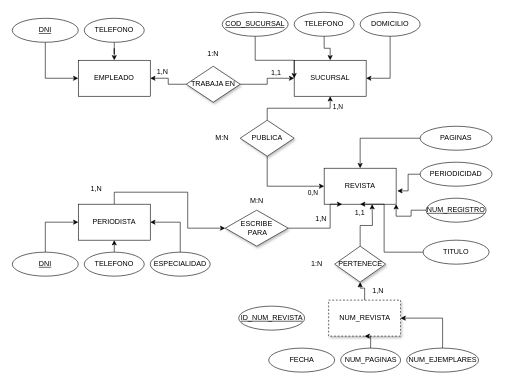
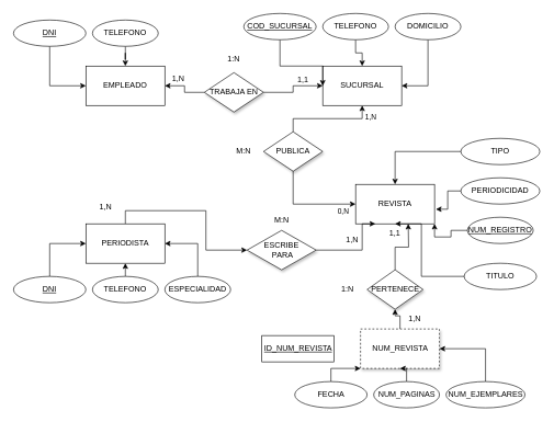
- <mxCell id="38" value="PAGINAS" style="ellipse;whiteSpace=wrap;html=1;" vertex="1" parent="1"><mxGeometry x="700" y="210" width="120" height="40" as="geometry" /></mxCell>
+ <mxCell id="38" value="TIPO" style="ellipse;whiteSpace=wrap;html=1;" vertex="1" parent="1"><mxGeometry x="700" y="210" width="120" height="40" as="geometry" /></mxCell>
- <mxCell id="39" value="&lt;u&gt;ID_NUM_REVISTA&lt;/u&gt;" style="ellipse;whiteSpace=wrap;html=1;" vertex="1" parent="1"><mxGeometry x="397.5" y="510" width="110" height="40" as="geometry" /></mxCell>
+ <mxCell id="39" value="&lt;u&gt;ID_NUM_REVISTA&lt;/u&gt;" style="whiteSpace=wrap;html=1;rounded=0;" vertex="1" parent="1"><mxGeometry x="397.5" y="510" width="110" height="40" as="geometry" /></mxCell>
+ <mxCell id="31" style="edgeStyle=orthogonalEdgeStyle;rounded=0;orthogonalLoop=1;jettySize=auto;html=1;exitX=0.5;exitY=0;exitDx=0;exitDy=0;entryX=0;entryY=1;entryDx=0;entryDy=0;" edge="1" parent="1" source="32" target="30"><mxGeometry relative="1" as="geometry" /></mxCell>
